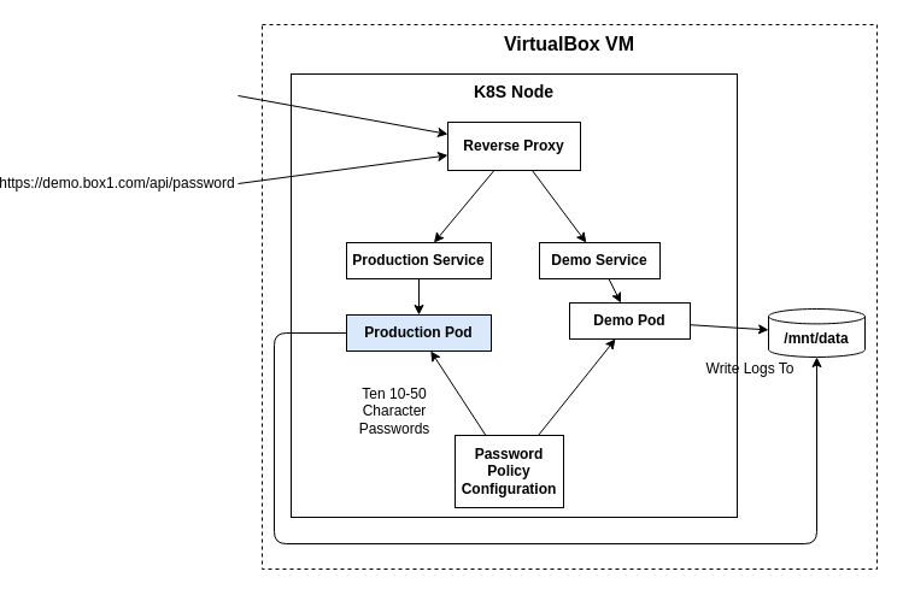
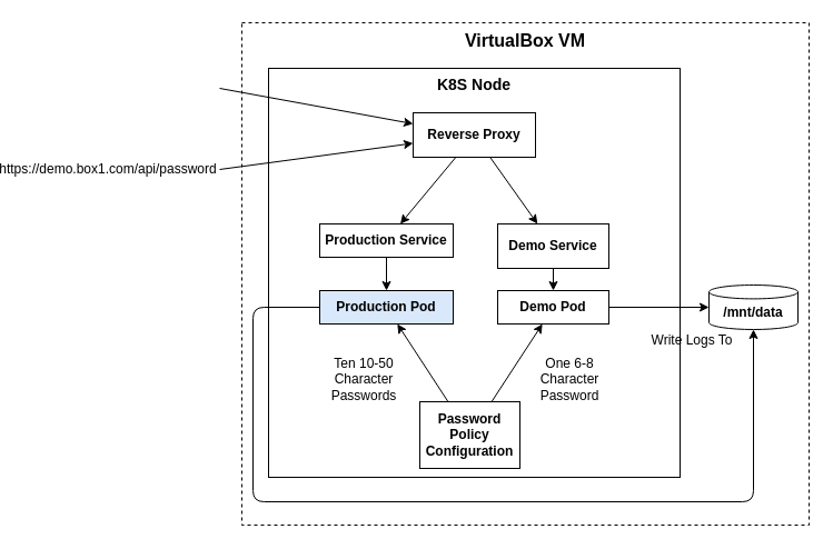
- <mxCell id="6" value="Demo Service" style="rounded=0;whiteSpace=wrap;html=1;shadow=0;fontStyle=1" vertex="1" parent="1"><mxGeometry x="390" y="201" width="100" height="30" as="geometry" /></mxCell>
+ <mxCell id="6" value="Demo Service" style="rounded=0;whiteSpace=wrap;html=1;shadow=0;fontStyle=1" vertex="1" parent="1"><mxGeometry x="390" y="201" width="100" height="40" as="geometry" /></mxCell>
- <mxCell id="4" value="Demo Pod" style="rounded=0;whiteSpace=wrap;html=1;shadow=0;fontStyle=1" vertex="1" parent="1"><mxGeometry x="415" y="251" width="100" height="30" as="geometry" /></mxCell>
+ <mxCell id="4" value="Demo Pod" style="rounded=0;whiteSpace=wrap;html=1;shadow=0;fontStyle=1" vertex="1" parent="1"><mxGeometry x="390" y="261" width="100" height="30" as="geometry" /></mxCell>
+ <mxCell id="24" value="One 6-8 Character Password" style="text;html=1;strokeColor=none;fillColor=none;align=center;verticalAlign=middle;whiteSpace=wrap;rounded=0;shadow=0;" vertex="1" parent="1"><mxGeometry x="435" y="331" width="40" height="20" as="geometry" /></mxCell>
